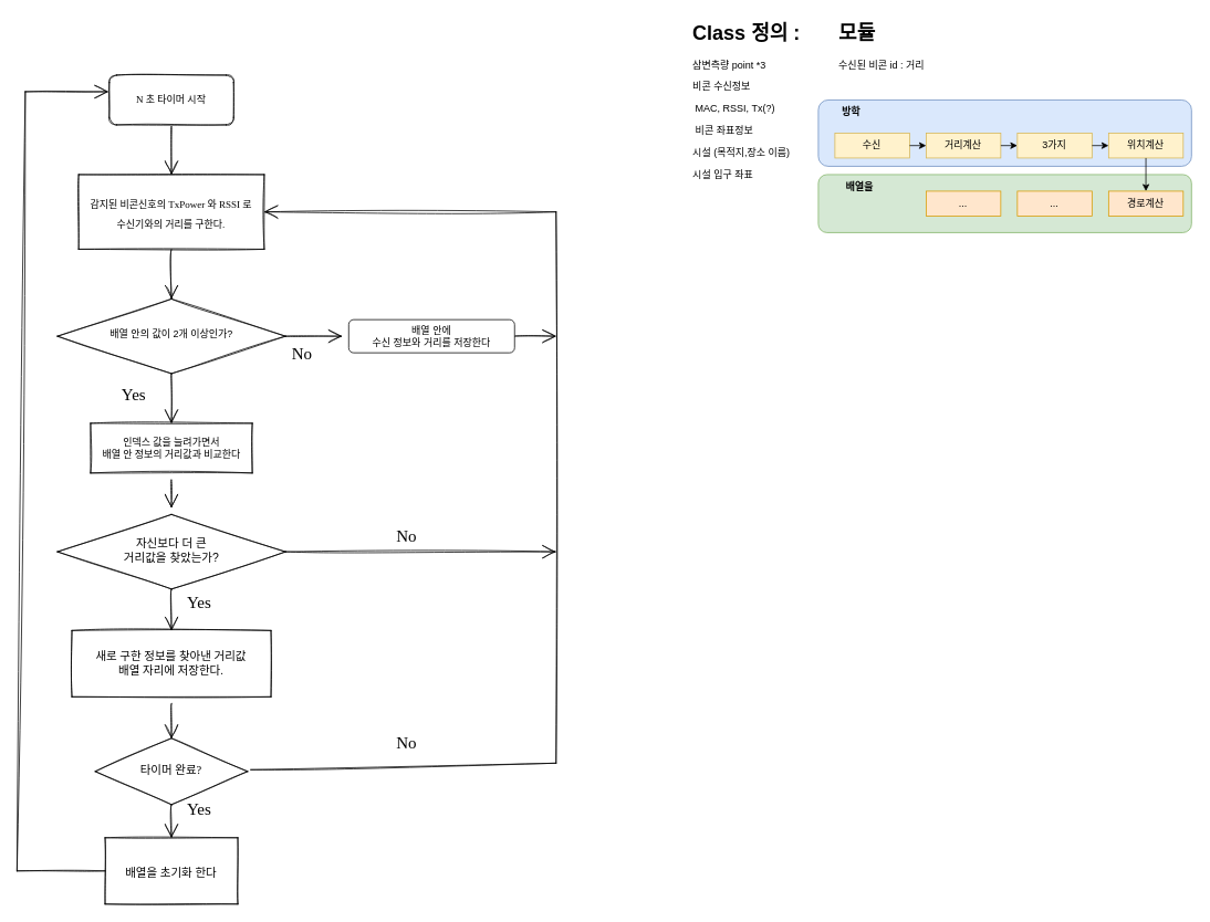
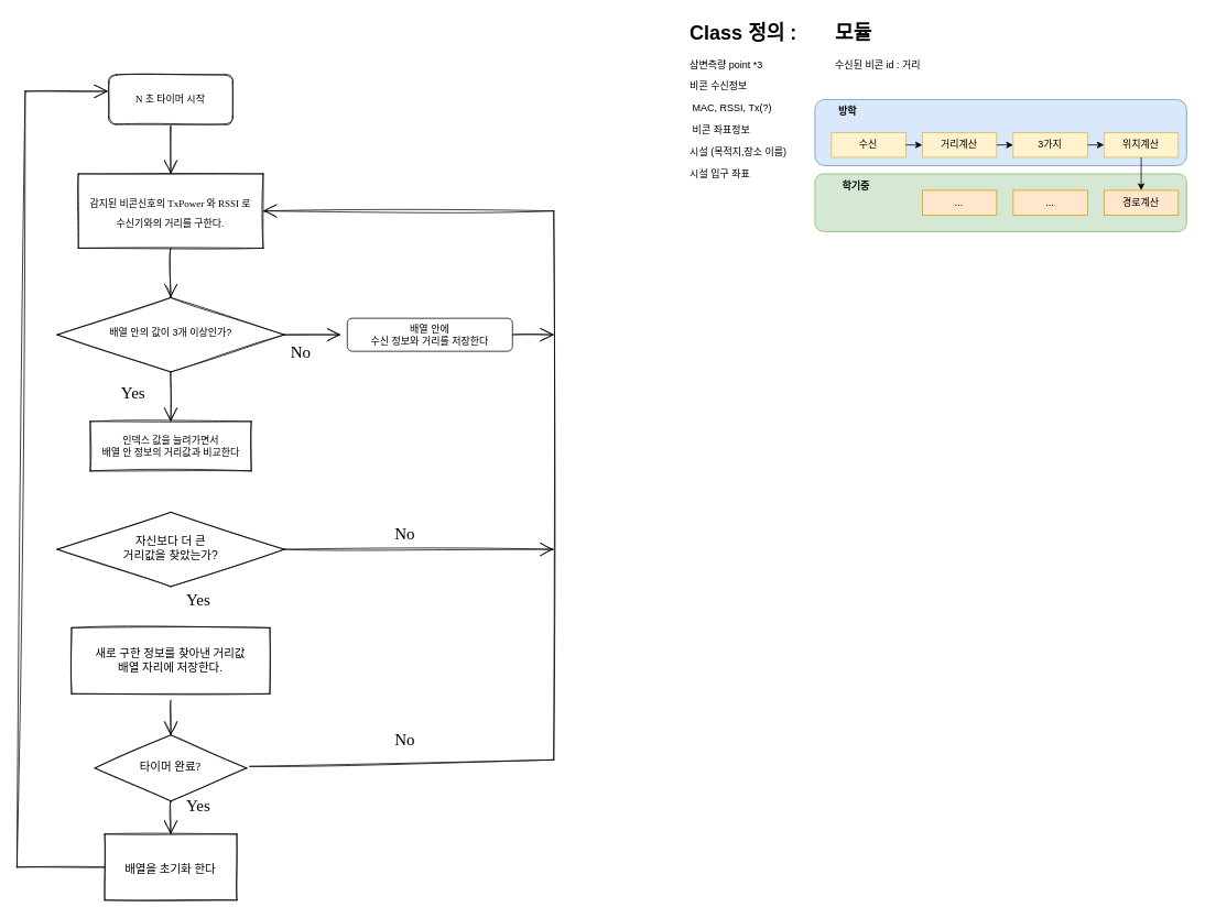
- <mxCell id="45" value="&lt;b&gt;배열을&lt;/b&gt;" style="text;html=1;strokeColor=none;fillColor=none;align=center;verticalAlign=middle;whiteSpace=wrap;rounded=0;" vertex="1" parent="1"><mxGeometry x="1006.25" y="210" width="60" height="30" as="geometry" /></mxCell>
+ <mxCell id="45" value="&lt;b&gt;학기중&lt;/b&gt;" style="text;html=1;strokeColor=none;fillColor=none;align=center;verticalAlign=middle;whiteSpace=wrap;rounded=0;" vertex="1" parent="1"><mxGeometry x="1006.25" y="210" width="60" height="30" as="geometry" /></mxCell>
- <mxCell id="6" value="배열 안의 값이 2개 이상인가?" style="rhombus;whiteSpace=wrap;html=1;shadow=0;fontFamily=Helvetica;fontSize=12;align=center;strokeWidth=1;spacing=6;spacingTop=-4;sketch=1;" parent="1" vertex="1"><mxGeometry x="68.76" y="360" width="275" height="90" as="geometry" /></mxCell>
+ <mxCell id="6" value="배열 안의 값이 3개 이상인가?" style="rhombus;whiteSpace=wrap;html=1;shadow=0;fontFamily=Helvetica;fontSize=12;align=center;strokeWidth=1;spacing=6;spacingTop=-4;sketch=1;" parent="1" vertex="1"><mxGeometry x="68.76" y="360" width="275" height="90" as="geometry" /></mxCell>
- <mxCell id="12" style="edgeStyle=none;curved=1;rounded=0;sketch=1;hachureGap=4;orthogonalLoop=1;jettySize=auto;html=1;fontFamily=Architects Daughter;fontSource=https%3A%2F%2Ffonts.googleapis.com%2Fcss%3Ffamily%3DArchitects%2BDaughter;fontSize=11;endArrow=open;startSize=14;endSize=14;sourcePerimeterSpacing=8;targetPerimeterSpacing=8;" parent="1" source="13" target="16" edge="1"><mxGeometry relative="1" as="geometry"><mxPoint x="208.75" y="582" as="targetPoint" /></mxGeometry></mxCell>
- <mxCell id="14" style="edgeStyle=none;curved=1;rounded=0;sketch=1;hachureGap=4;orthogonalLoop=1;jettySize=auto;html=1;exitX=0.5;exitY=1;exitDx=0;exitDy=0;fontFamily=Architects Daughter;fontSource=https%3A%2F%2Ffonts.googleapis.com%2Fcss%3Ffamily%3DArchitects%2BDaughter;fontSize=11;endArrow=open;startSize=14;endSize=14;sourcePerimeterSpacing=8;targetPerimeterSpacing=8;entryX=0.5;entryY=0;entryDx=0;entryDy=0;" parent="1" source="16" target="18" edge="1"><mxGeometry relative="1" as="geometry"><mxPoint x="206.25" y="730" as="targetPoint" /></mxGeometry></mxCell>
